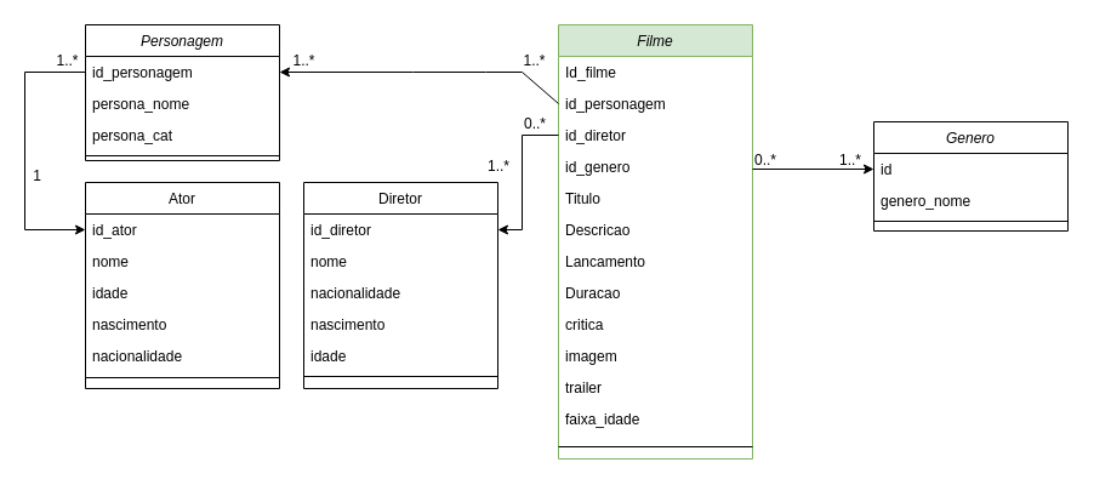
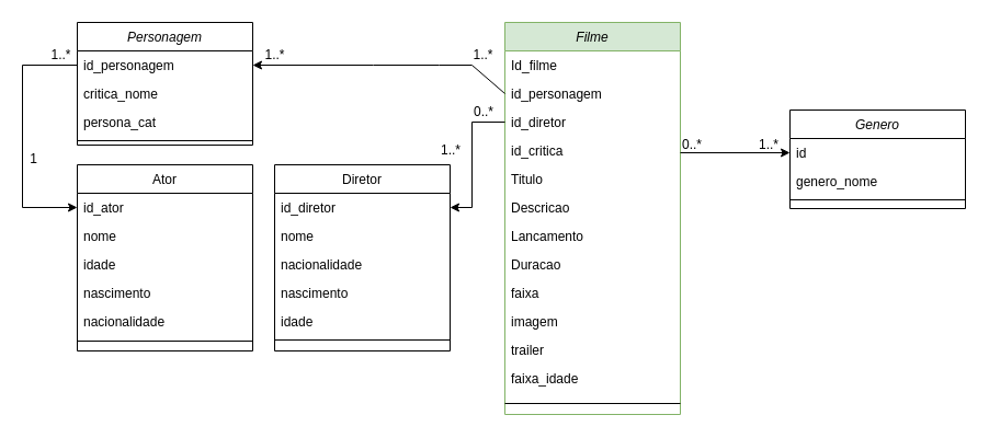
- <mxCell id="18" value="persona_nome" style="text;align=left;verticalAlign=top;spacingLeft=4;spacingRight=4;overflow=hidden;rotatable=0;points=[[0,0.5],[1,0.5]];portConstraint=eastwest;rounded=0;shadow=0;html=0;" parent="16" vertex="1"><mxGeometry y="52" width="160" height="26" as="geometry" /></mxCell>
+ <mxCell id="18" value="critica_nome" style="text;align=left;verticalAlign=top;spacingLeft=4;spacingRight=4;overflow=hidden;rotatable=0;points=[[0,0.5],[1,0.5]];portConstraint=eastwest;rounded=0;shadow=0;html=0;" parent="16" vertex="1"><mxGeometry y="52" width="160" height="26" as="geometry" /></mxCell>
- <mxCell id="6" value="id_genero" style="text;align=left;verticalAlign=top;spacingLeft=4;spacingRight=4;overflow=hidden;rotatable=0;points=[[0,0.5],[1,0.5]];portConstraint=eastwest;rounded=0;shadow=0;html=0;" parent="2" vertex="1"><mxGeometry y="104" width="160" height="26" as="geometry" /></mxCell>
+ <mxCell id="6" value="id_critica" style="text;align=left;verticalAlign=top;spacingLeft=4;spacingRight=4;overflow=hidden;rotatable=0;points=[[0,0.5],[1,0.5]];portConstraint=eastwest;rounded=0;shadow=0;html=0;" parent="2" vertex="1"><mxGeometry y="104" width="160" height="26" as="geometry" /></mxCell>
- <mxCell id="11" value="critica" style="text;align=left;verticalAlign=top;spacingLeft=4;spacingRight=4;overflow=hidden;rotatable=0;points=[[0,0.5],[1,0.5]];portConstraint=eastwest;rounded=0;shadow=0;html=0;" parent="2" vertex="1"><mxGeometry y="234" width="160" height="26" as="geometry" /></mxCell>
+ <mxCell id="11" value="faixa" style="text;align=left;verticalAlign=top;spacingLeft=4;spacingRight=4;overflow=hidden;rotatable=0;points=[[0,0.5],[1,0.5]];portConstraint=eastwest;rounded=0;shadow=0;html=0;" parent="2" vertex="1"><mxGeometry y="234" width="160" height="26" as="geometry" /></mxCell>
